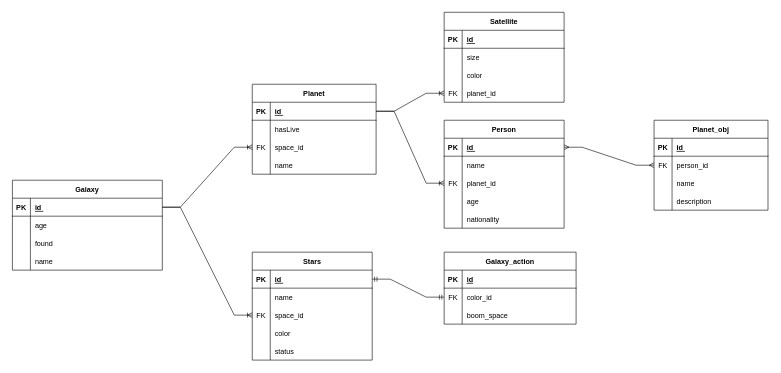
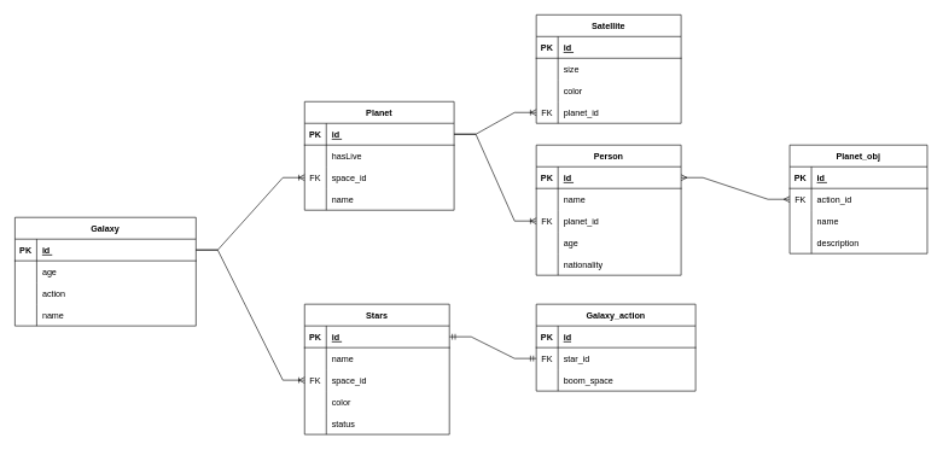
- <mxCell id="76" value="person_id " style="shape=partialRectangle;connectable=0;fillColor=none;top=0;left=0;bottom=0;right=0;align=left;spacingLeft=6;overflow=hidden;" parent="74" vertex="1"><mxGeometry x="30" width="160" height="30" as="geometry"><mxRectangle width="160" height="30" as="alternateBounds" /></mxGeometry></mxCell>
+ <mxCell id="76" value="action_id " style="shape=partialRectangle;connectable=0;fillColor=none;top=0;left=0;bottom=0;right=0;align=left;spacingLeft=6;overflow=hidden;" parent="74" vertex="1"><mxGeometry x="30" width="160" height="30" as="geometry"><mxRectangle width="160" height="30" as="alternateBounds" /></mxGeometry></mxCell>
- <mxCell id="27" value="found " style="shape=partialRectangle;connectable=0;fillColor=none;top=0;left=0;bottom=0;right=0;align=left;spacingLeft=6;overflow=hidden;" parent="25" vertex="1"><mxGeometry x="30" width="220" height="30" as="geometry"><mxRectangle width="220" height="30" as="alternateBounds" /></mxGeometry></mxCell>
+ <mxCell id="27" value="action " style="shape=partialRectangle;connectable=0;fillColor=none;top=0;left=0;bottom=0;right=0;align=left;spacingLeft=6;overflow=hidden;" parent="25" vertex="1"><mxGeometry x="30" width="220" height="30" as="geometry"><mxRectangle width="220" height="30" as="alternateBounds" /></mxGeometry></mxCell>
- <mxCell id="66" value="color_id " style="shape=partialRectangle;connectable=0;fillColor=none;top=0;left=0;bottom=0;right=0;align=left;spacingLeft=6;overflow=hidden;" parent="64" vertex="1"><mxGeometry x="30" width="190" height="30" as="geometry"><mxRectangle width="190" height="30" as="alternateBounds" /></mxGeometry></mxCell>
+ <mxCell id="66" value="star_id " style="shape=partialRectangle;connectable=0;fillColor=none;top=0;left=0;bottom=0;right=0;align=left;spacingLeft=6;overflow=hidden;" parent="64" vertex="1"><mxGeometry x="30" width="190" height="30" as="geometry"><mxRectangle width="190" height="30" as="alternateBounds" /></mxGeometry></mxCell>
